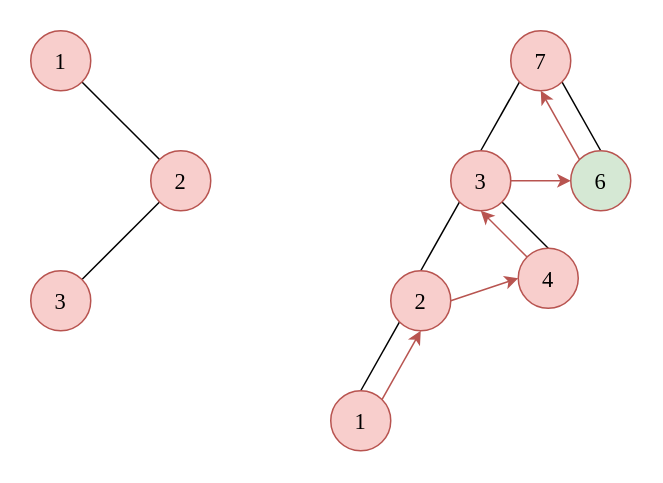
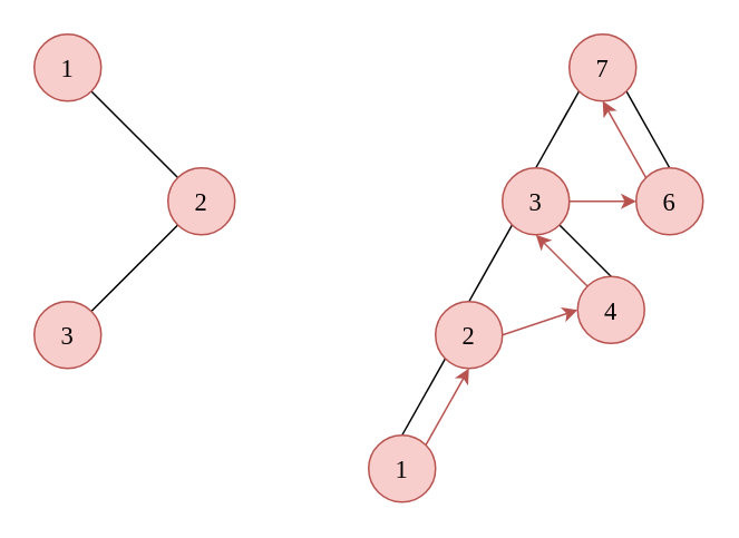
- <mxCell id="15" value="&lt;font style=&quot;font-size: 15px&quot; face=&quot;Comic Sans MS&quot;&gt;6&lt;/font&gt;" style="ellipse;whiteSpace=wrap;html=1;aspect=fixed;fillColor=#d5e8d4;strokeColor=#b85450;" parent="1" vertex="1"><mxGeometry x="380" y="100" width="40" height="40" as="geometry" /></mxCell>
+ <mxCell id="15" value="&lt;font style=&quot;font-size: 15px&quot; face=&quot;Comic Sans MS&quot;&gt;6&lt;/font&gt;" style="ellipse;whiteSpace=wrap;html=1;aspect=fixed;fillColor=#f8cecc;strokeColor=#b85450;" parent="1" vertex="1"><mxGeometry x="380" y="100" width="40" height="40" as="geometry" /></mxCell>
